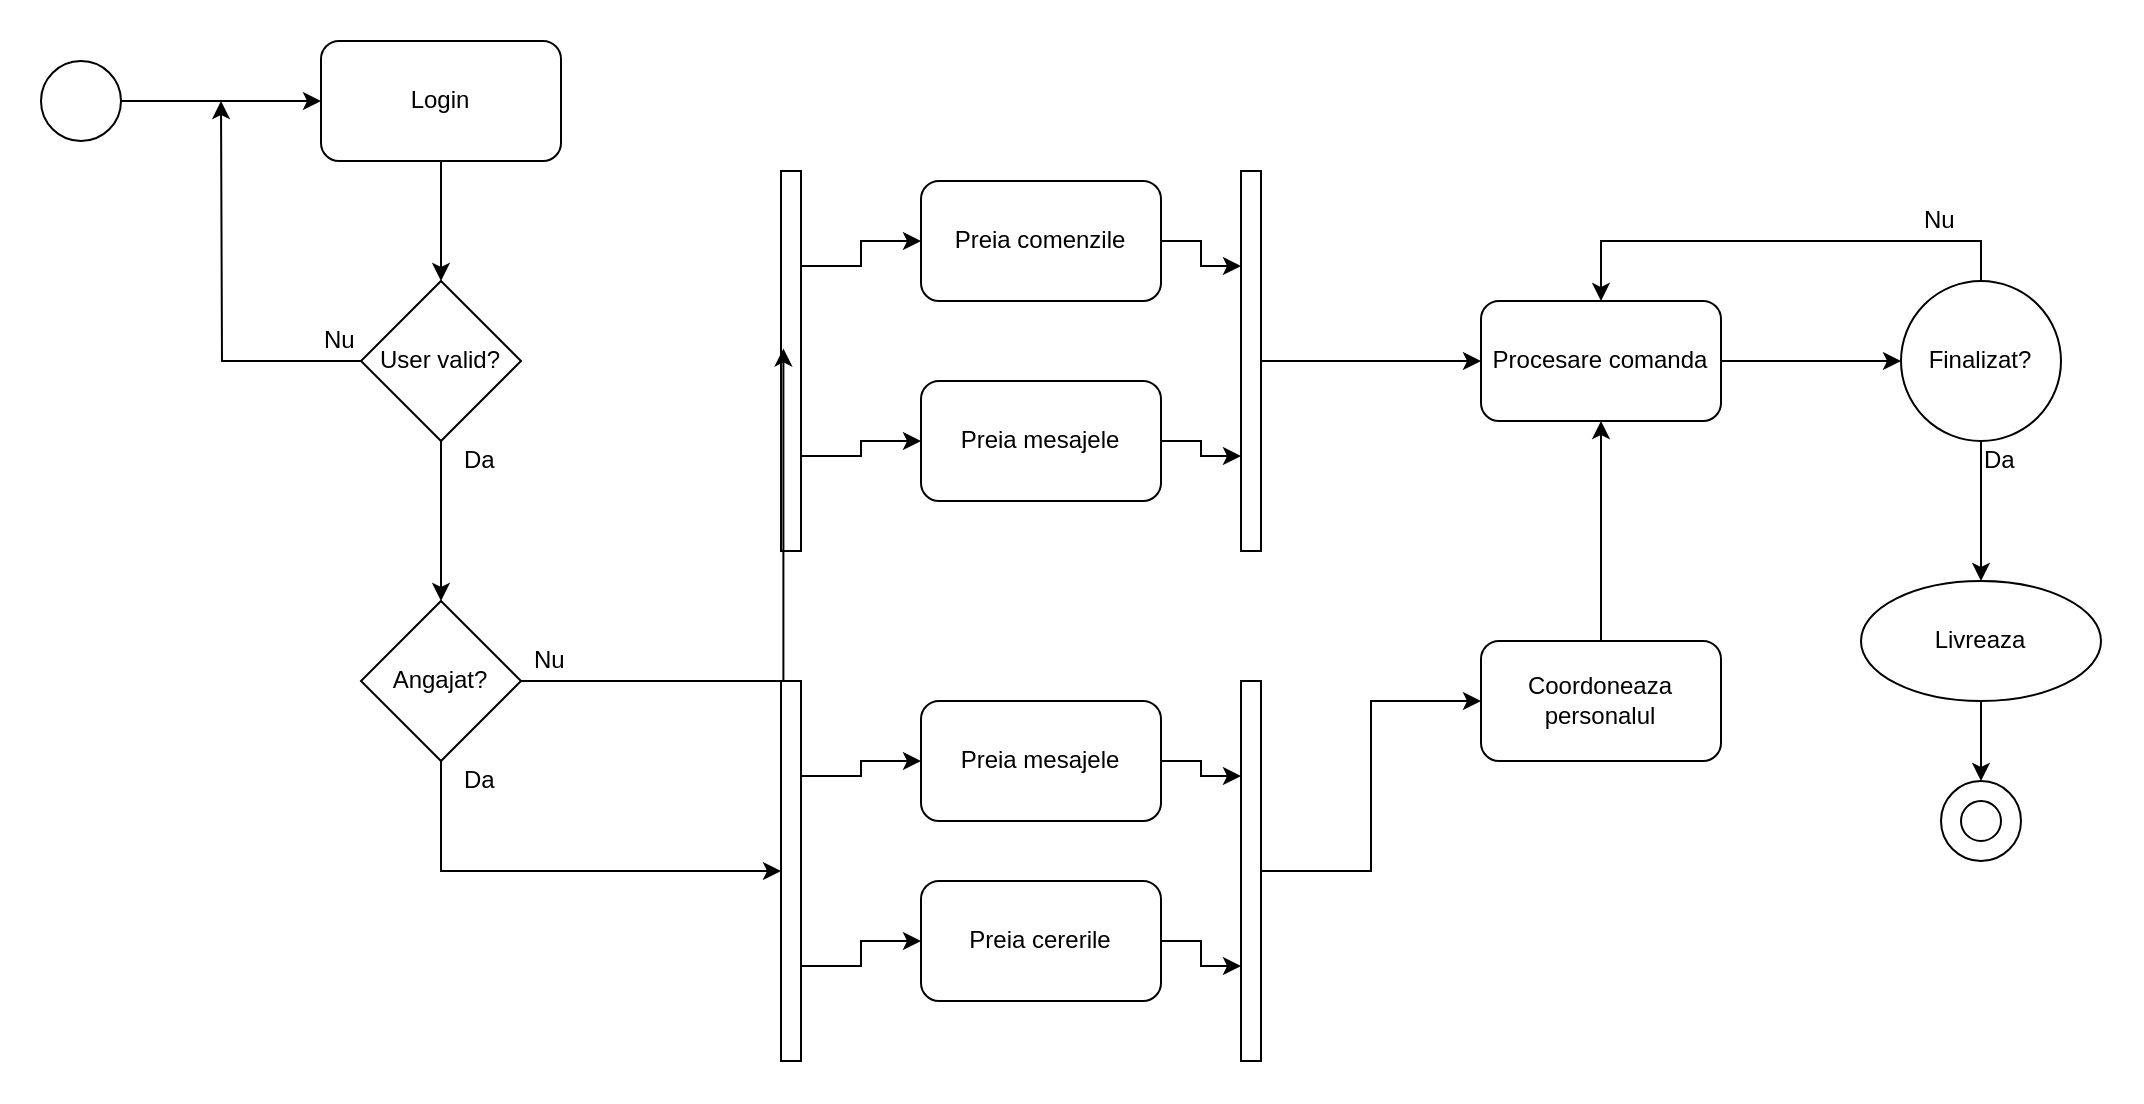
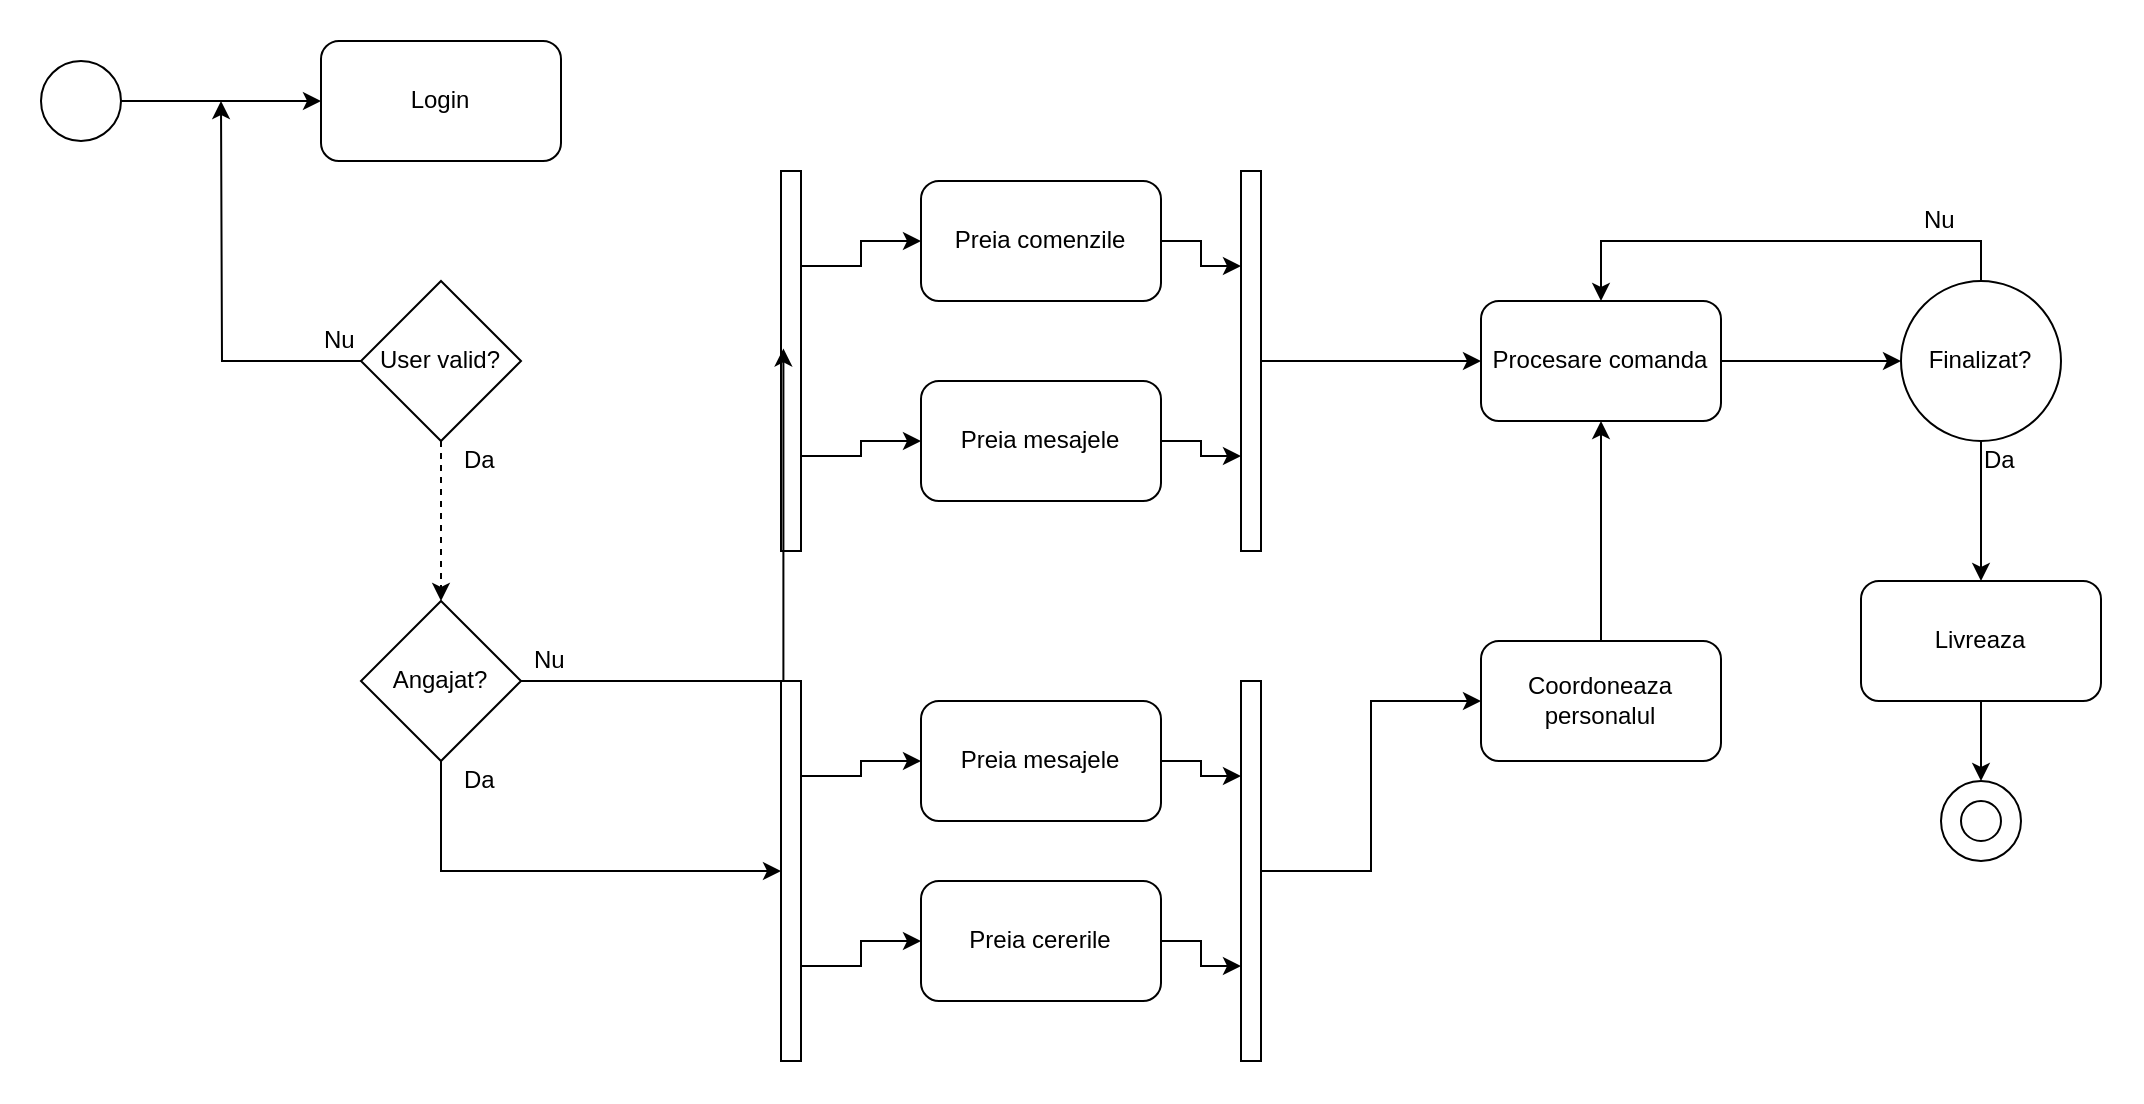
- <mxCell id="4" style="edgeStyle=orthogonalEdgeStyle;rounded=0;orthogonalLoop=1;jettySize=auto;html=1;exitX=0.5;exitY=1;exitDx=0;exitDy=0;entryX=0.5;entryY=0;entryDx=0;entryDy=0;" edge="1" parent="1" source="5" target="8"><mxGeometry relative="1" as="geometry" /></mxCell>
- <mxCell id="6" style="edgeStyle=orthogonalEdgeStyle;rounded=0;orthogonalLoop=1;jettySize=auto;html=1;exitX=0.5;exitY=1;exitDx=0;exitDy=0;entryX=0.5;entryY=0;entryDx=0;entryDy=0;" edge="1" parent="1" source="8" target="18"><mxGeometry relative="1" as="geometry" /></mxCell>
+ <mxCell id="6" style="edgeStyle=orthogonalEdgeStyle;rounded=0;orthogonalLoop=1;jettySize=auto;html=1;exitX=0.5;exitY=1;exitDx=0;exitDy=0;entryX=0.5;entryY=0;entryDx=0;entryDy=0;dashed=1;" edge="1" parent="1" source="8" target="18"><mxGeometry relative="1" as="geometry" /></mxCell>
- <mxCell id="43" value="Livreaza" style="ellipse;whiteSpace=wrap;html=1;" vertex="1" parent="1"><mxGeometry x="930" y="290" width="120" height="60" as="geometry" /></mxCell>
+ <mxCell id="43" value="Livreaza" style="rounded=1;whiteSpace=wrap;html=1;" vertex="1" parent="1"><mxGeometry x="930" y="290" width="120" height="60" as="geometry" /></mxCell>
